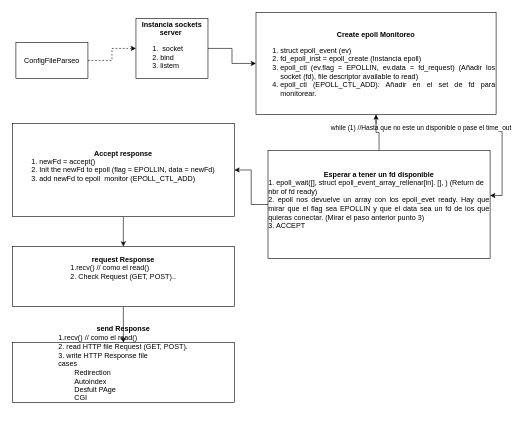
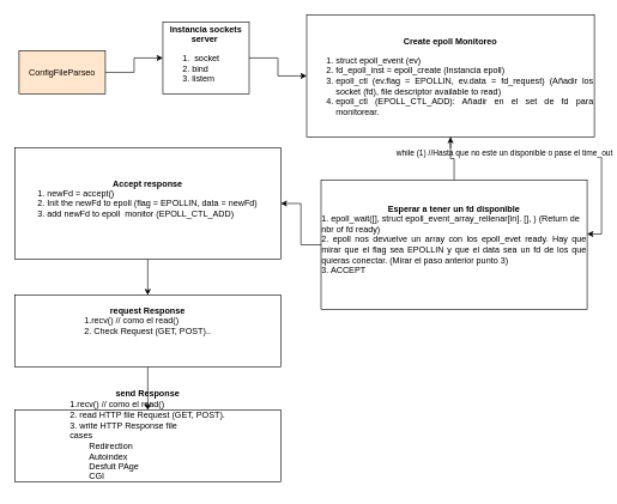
- <mxCell id="2" value="" style="edgeStyle=orthogonalEdgeStyle;rounded=0;orthogonalLoop=1;jettySize=auto;html=1;dashed=1;" parent="1" source="3" target="5" edge="1"><mxGeometry relative="1" as="geometry" /></mxCell>
+ <mxCell id="2" value="" style="edgeStyle=orthogonalEdgeStyle;rounded=0;orthogonalLoop=1;jettySize=auto;html=1;" parent="1" source="3" target="5" edge="1"><mxGeometry relative="1" as="geometry" /></mxCell>
- <mxCell id="3" value="ConfigFileParseo" style="rounded=0;whiteSpace=wrap;html=1;" parent="1" vertex="1"><mxGeometry x="26" y="70" width="120" height="60" as="geometry" /></mxCell>
+ <mxCell id="3" value="ConfigFileParseo" style="rounded=0;whiteSpace=wrap;html=1;fillColor=#ffe6cc;" parent="1" vertex="1"><mxGeometry x="26" y="70" width="120" height="60" as="geometry" /></mxCell>
